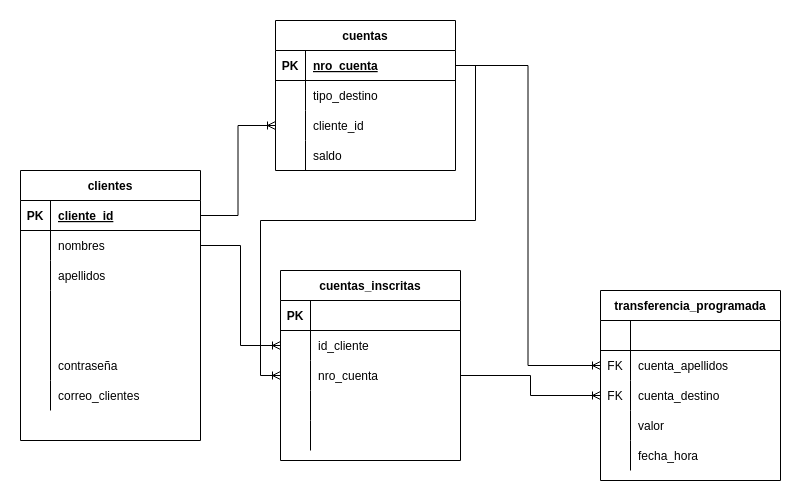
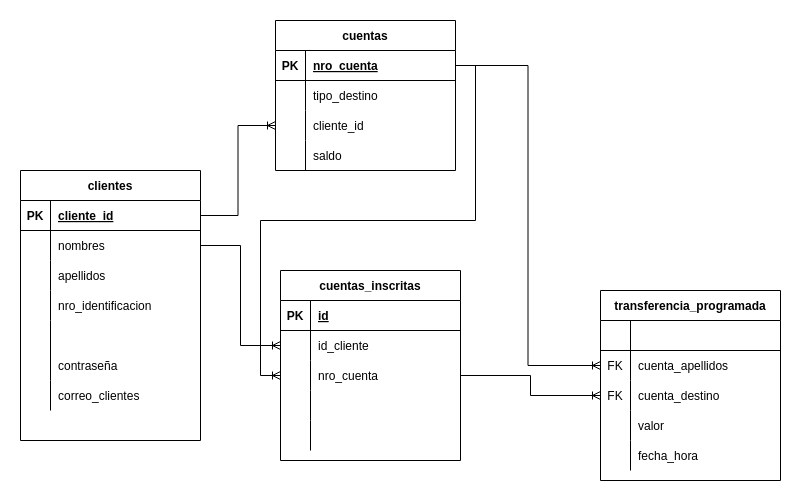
+ <mxCell id="14" value="nro_identificacion" style="shape=partialRectangle;connectable=0;fillColor=none;top=0;left=0;bottom=0;right=0;align=left;spacingLeft=6;overflow=hidden;" vertex="1" parent="12"><mxGeometry x="30" width="150" height="30" as="geometry" /></mxCell>
+ <mxCell id="56" value="id" style="shape=partialRectangle;connectable=0;fillColor=none;top=0;left=0;bottom=0;right=0;align=left;spacingLeft=6;fontStyle=5;overflow=hidden;" vertex="1" parent="54"><mxGeometry x="30" width="150" height="30" as="geometry" /></mxCell>
